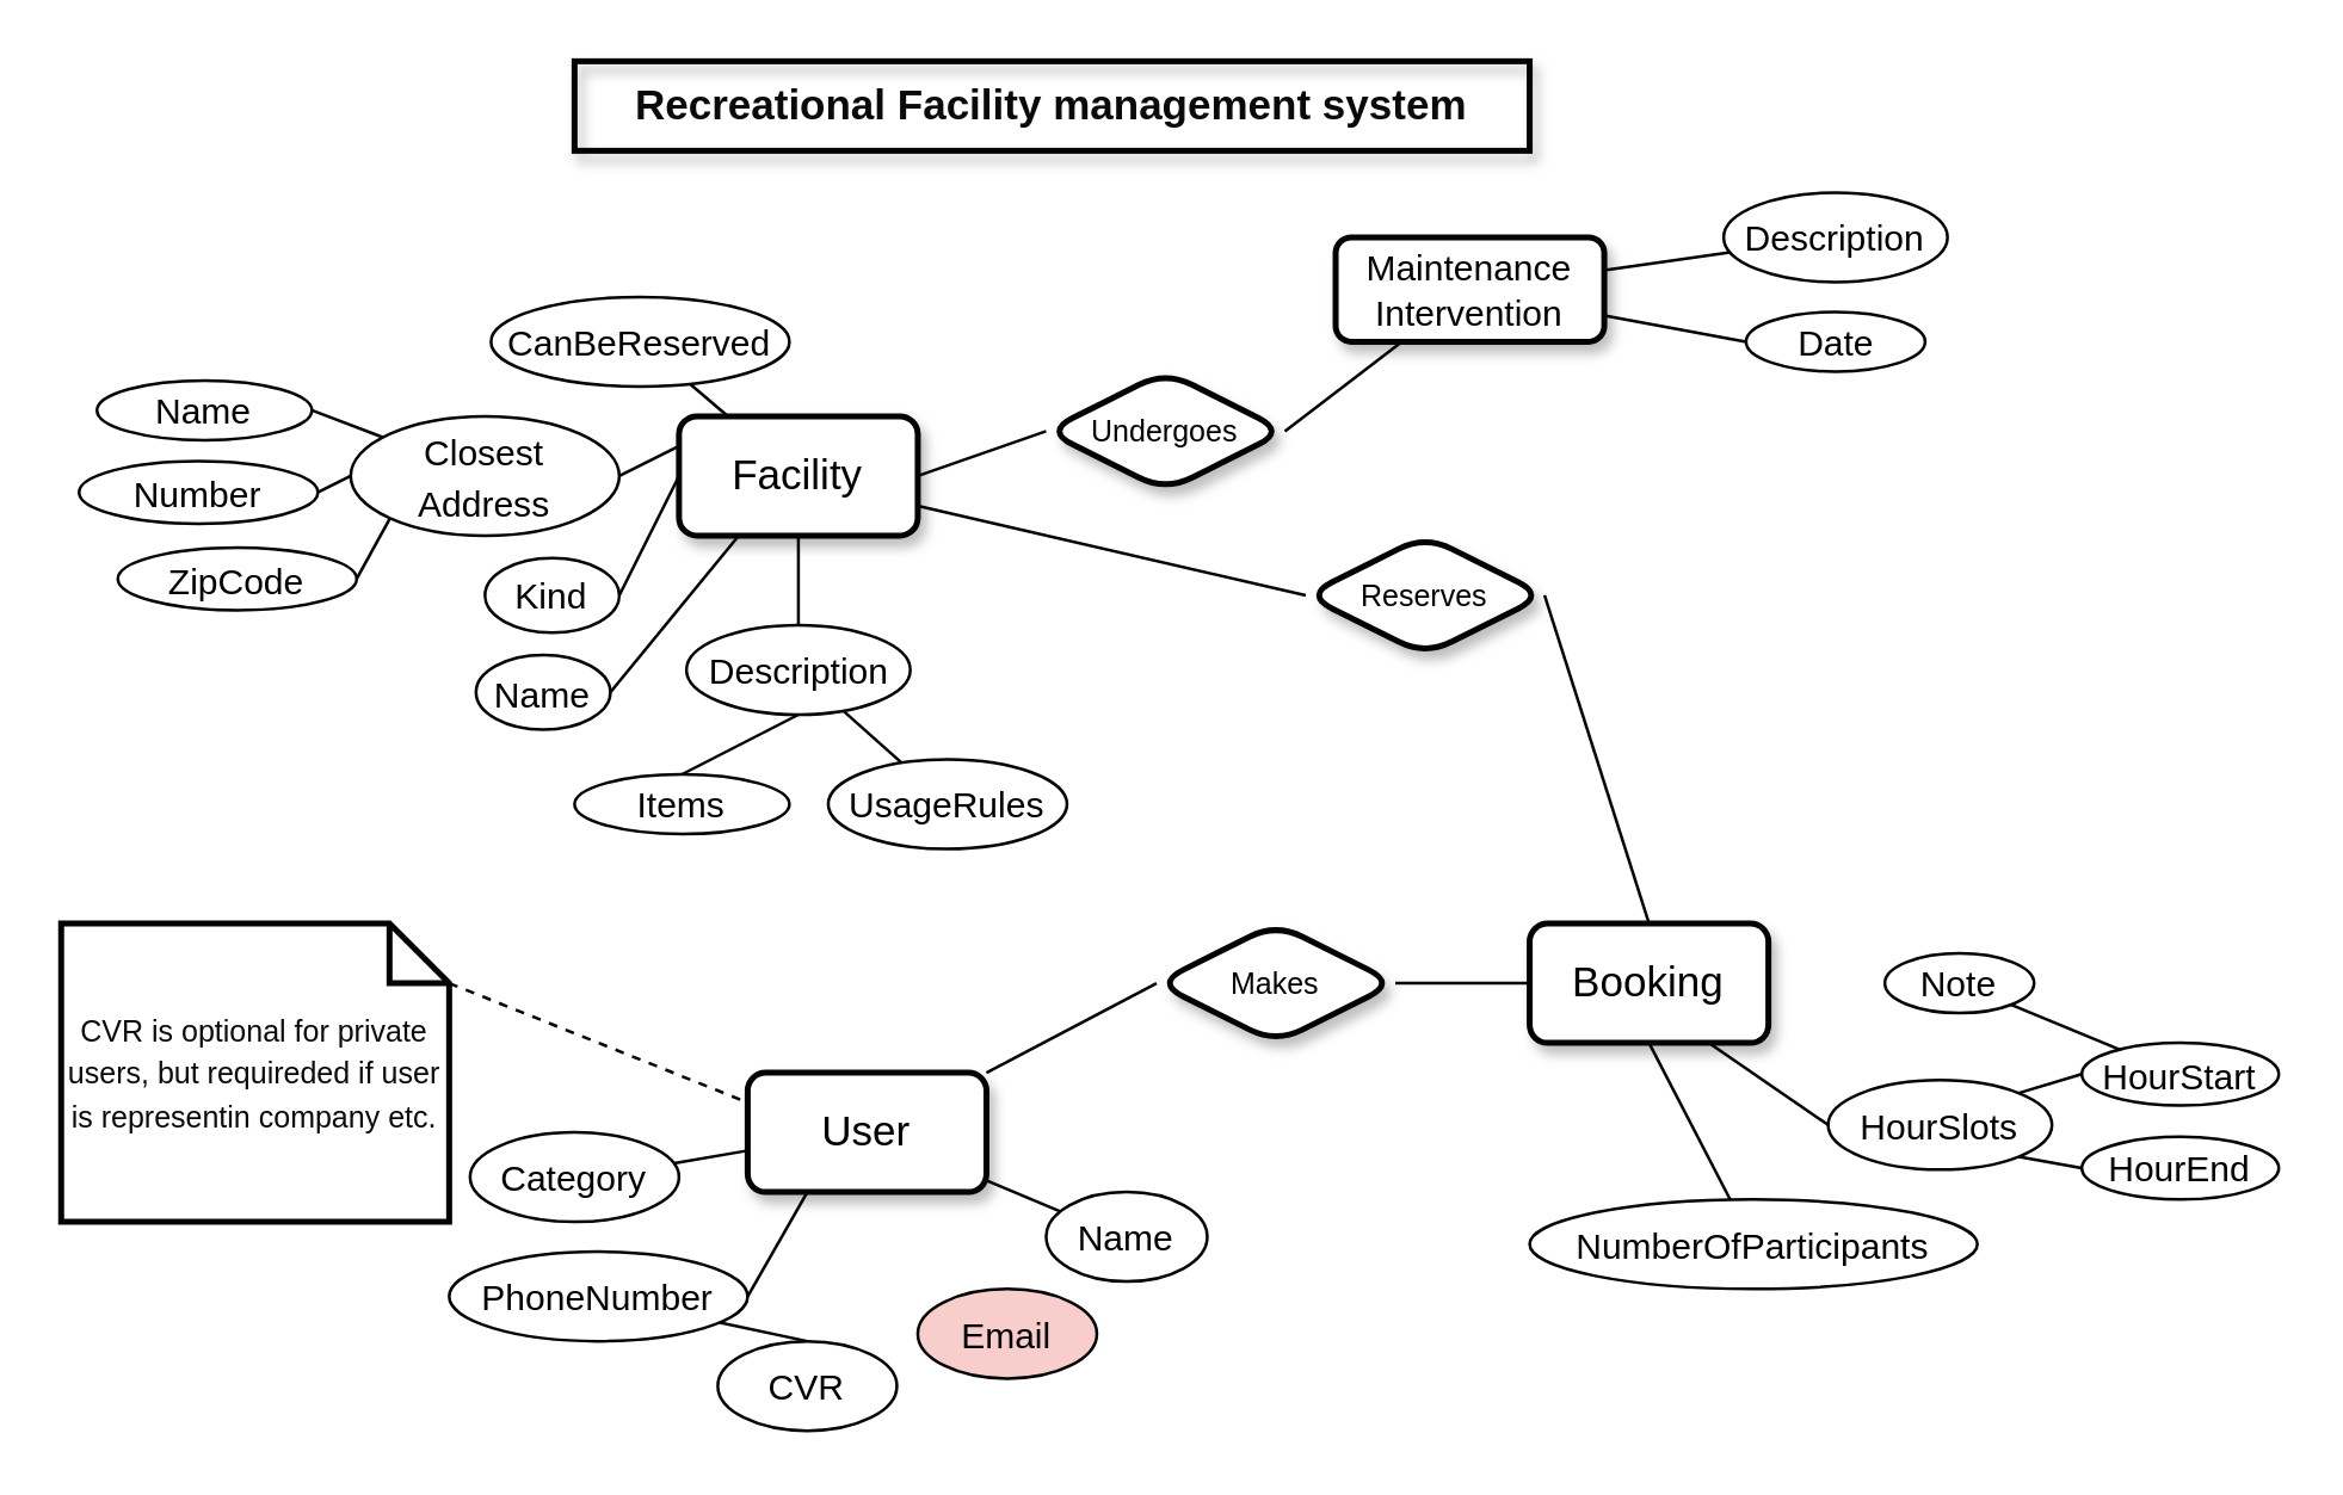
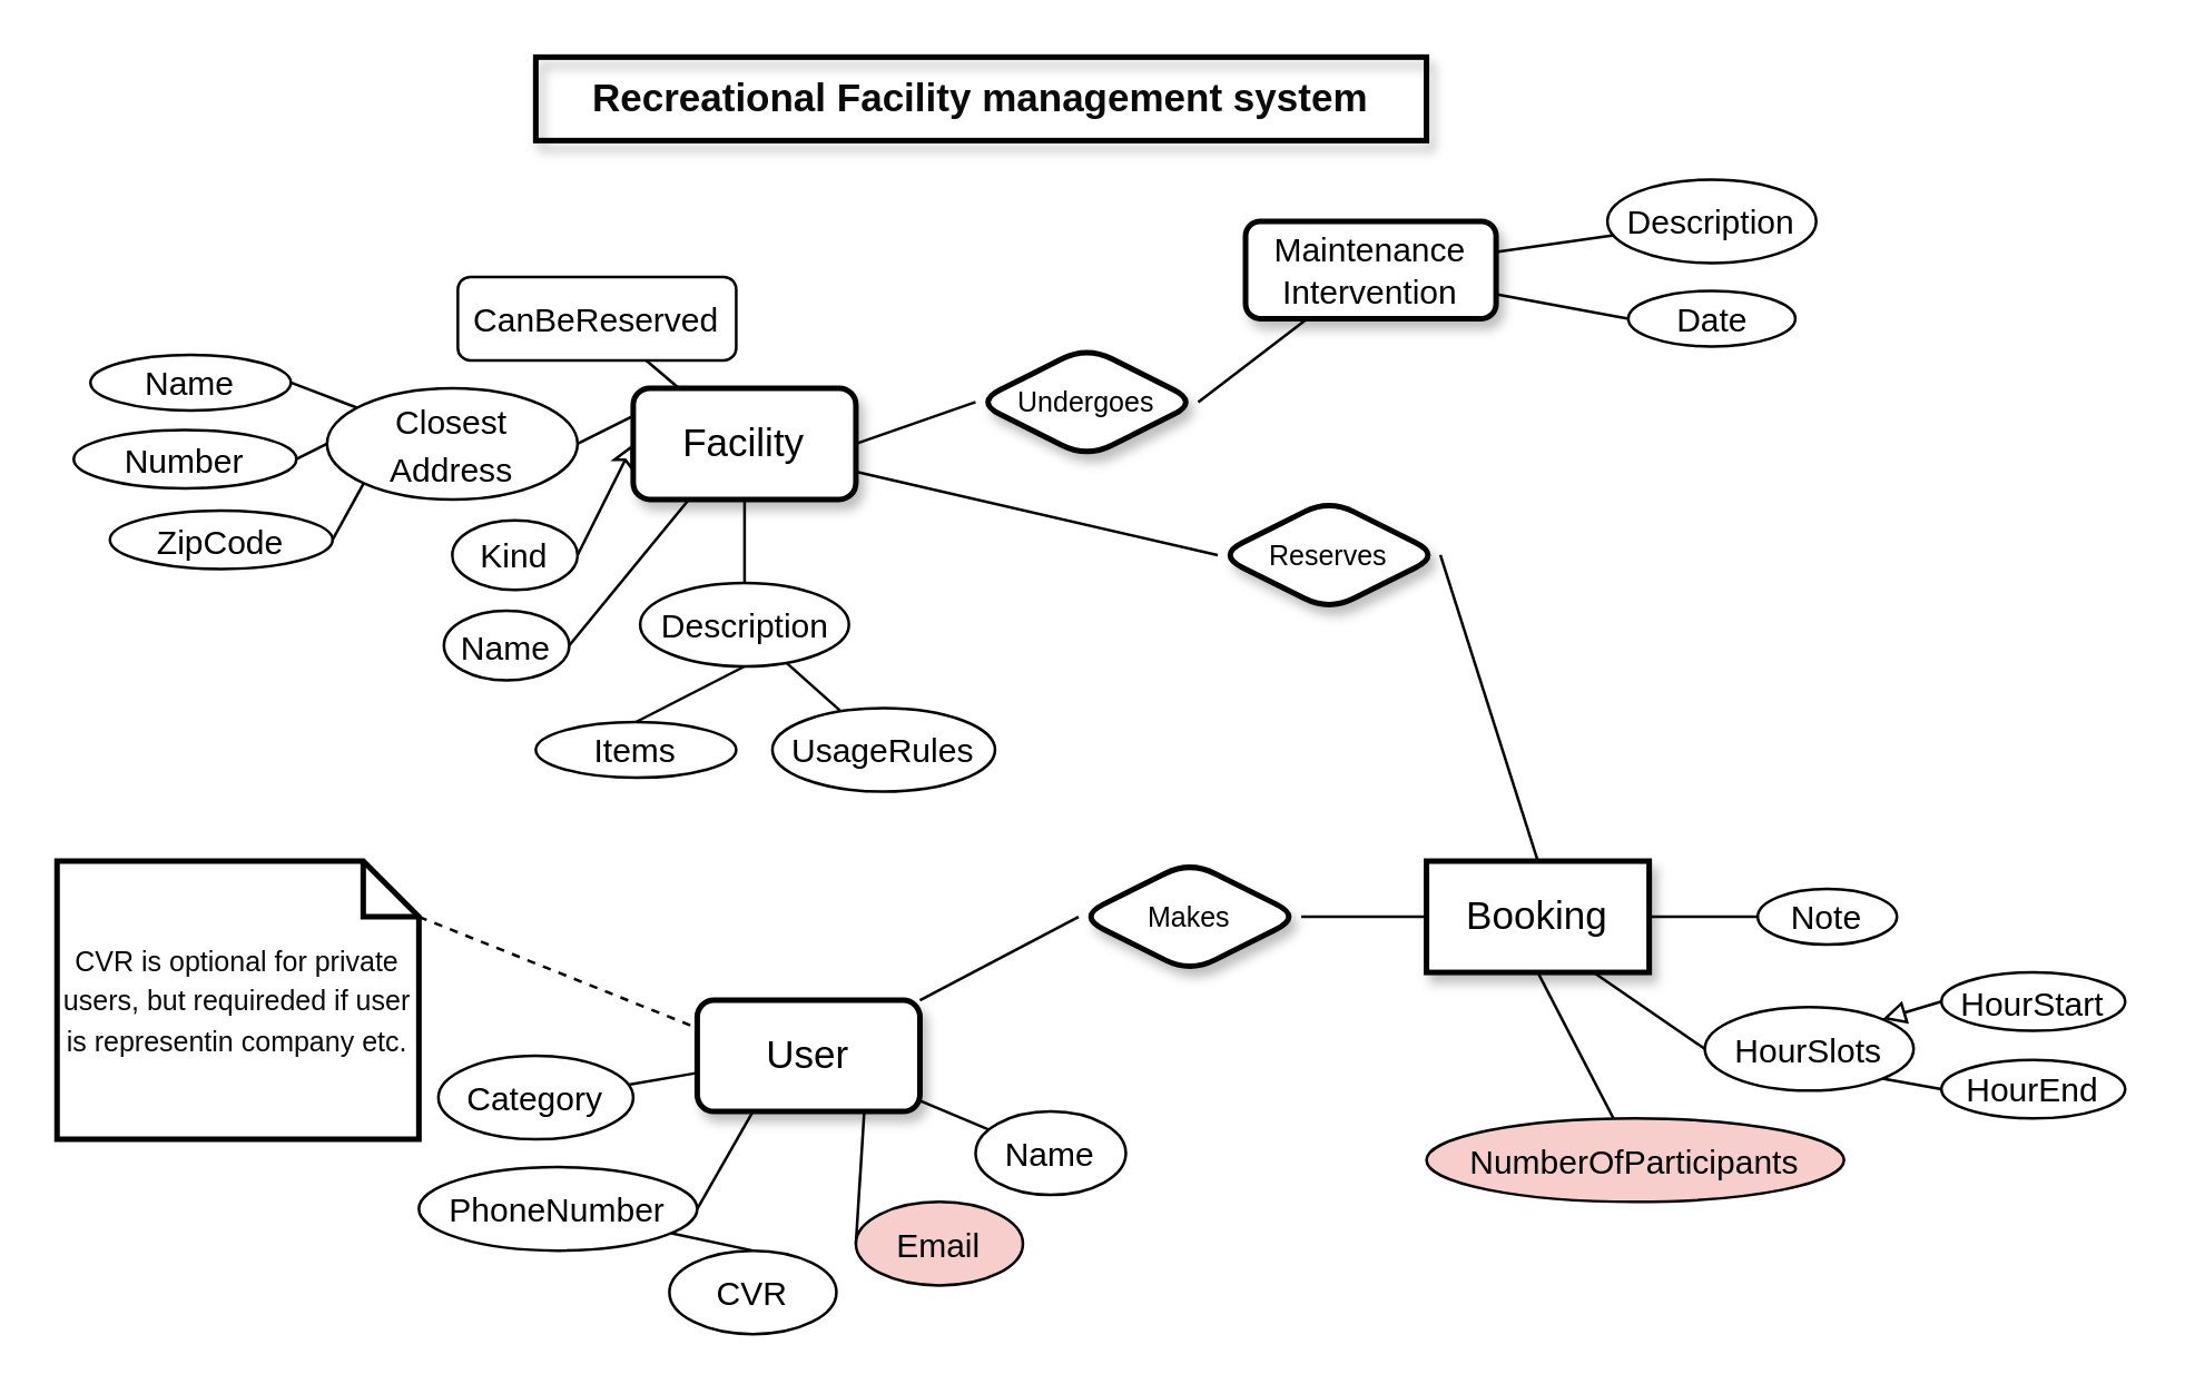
- <mxCell id="14" value="&lt;font style=&quot;font-size: 12px;&quot;&gt;CanBeReserved&lt;/font&gt;" style="ellipse;whiteSpace=wrap;html=1;fontSize=14;strokeColor=#030303;" parent="1" vertex="1"><mxGeometry x="164" y="99" width="100" height="30" as="geometry" /></mxCell>
+ <mxCell id="14" value="&lt;font style=&quot;font-size: 12px;&quot;&gt;CanBeReserved&lt;/font&gt;" style="whiteSpace=wrap;html=1;fontSize=14;strokeColor=#030303;rounded=1;" parent="1" vertex="1"><mxGeometry x="164" y="99" width="100" height="30" as="geometry" /></mxCell>
- <mxCell id="15" style="rounded=0;orthogonalLoop=1;jettySize=auto;html=1;exitX=1;exitY=0.5;exitDx=0;exitDy=0;entryX=0;entryY=0.5;entryDx=0;entryDy=0;fontSize=12;endArrow=none;endFill=0;strokeColor=#030303;" parent="1" source="16" target="4" edge="1"><mxGeometry relative="1" as="geometry" /></mxCell>
+ <mxCell id="15" style="rounded=0;orthogonalLoop=1;jettySize=auto;html=1;exitX=1;exitY=0.5;exitDx=0;exitDy=0;entryX=0;entryY=0.5;entryDx=0;entryDy=0;fontSize=12;endArrow=classic;endFill=0;strokeColor=#030303;" parent="1" source="16" target="4" edge="1"><mxGeometry relative="1" as="geometry" /></mxCell>
- <mxCell id="10" value="&lt;font style=&quot;font-size: 14px;&quot;&gt;Booking&lt;/font&gt;" style="rounded=1;whiteSpace=wrap;html=1;shadow=1;strokeWidth=2;strokeColor=#030303;" parent="1" vertex="1"><mxGeometry x="512" y="309" width="80" height="40" as="geometry" /></mxCell>
+ <mxCell id="10" value="&lt;font style=&quot;font-size: 14px;&quot;&gt;Booking&lt;/font&gt;" style="whiteSpace=wrap;html=1;shadow=1;strokeWidth=2;strokeColor=#030303;rounded=0;" parent="1" vertex="1"><mxGeometry x="512" y="309" width="80" height="40" as="geometry" /></mxCell>
- <mxCell id="38" value="" style="rounded=0;orthogonalLoop=1;jettySize=auto;html=1;fontSize=12;endArrow=none;endFill=0;strokeColor=#030303;" parent="1" source="39" target="55" edge="1"><mxGeometry relative="1" as="geometry" /></mxCell>
+ <mxCell id="38" value="" style="rounded=0;orthogonalLoop=1;jettySize=auto;html=1;fontSize=12;endArrow=none;endFill=0;strokeColor=#030303;" parent="1" source="39" target="10" edge="1"><mxGeometry relative="1" as="geometry" /></mxCell>
- <mxCell id="57" value="" style="rounded=0;orthogonalLoop=1;jettySize=auto;html=1;fontSize=12;endArrow=none;endFill=0;strokeColor=#030303;entryX=1;entryY=0;entryDx=0;entryDy=0;exitX=0;exitY=0.5;exitDx=0;exitDy=0;" parent="1" source="55" target="36" edge="1"><mxGeometry relative="1" as="geometry"><mxPoint x="641" y="339" as="sourcePoint" /><mxPoint x="602" y="339" as="targetPoint" /></mxGeometry></mxCell>
+ <mxCell id="57" value="" style="rounded=0;orthogonalLoop=1;jettySize=auto;html=1;fontSize=12;endArrow=block;endFill=0;strokeColor=#030303;entryX=1;entryY=0;entryDx=0;entryDy=0;exitX=0;exitY=0.5;exitDx=0;exitDy=0;" parent="1" source="55" target="36" edge="1"><mxGeometry relative="1" as="geometry"><mxPoint x="641" y="339" as="sourcePoint" /><mxPoint x="602" y="339" as="targetPoint" /></mxGeometry></mxCell>
- <mxCell id="37" value="&lt;span style=&quot;font-size: 12px;&quot;&gt;NumberOfParticipants&lt;/span&gt;" style="ellipse;whiteSpace=wrap;html=1;fontSize=14;strokeColor=#030303;" parent="1" vertex="1"><mxGeometry x="512" y="401.5" width="150" height="30" as="geometry" /></mxCell>
+ <mxCell id="37" value="&lt;span style=&quot;font-size: 12px;&quot;&gt;NumberOfParticipants&lt;/span&gt;" style="ellipse;whiteSpace=wrap;html=1;fontSize=14;strokeColor=#030303;fillColor=#f8cecc;" parent="1" vertex="1"><mxGeometry x="512" y="401.5" width="150" height="30" as="geometry" /></mxCell>
+ <mxCell id="26" style="rounded=0;orthogonalLoop=1;jettySize=auto;html=1;exitX=0;exitY=0.5;exitDx=0;exitDy=0;entryX=0.75;entryY=1;entryDx=0;entryDy=0;fontSize=12;endArrow=none;endFill=0;strokeColor=#030303;" parent="1" source="27" target="6" edge="1"><mxGeometry relative="1" as="geometry" /></mxCell>
